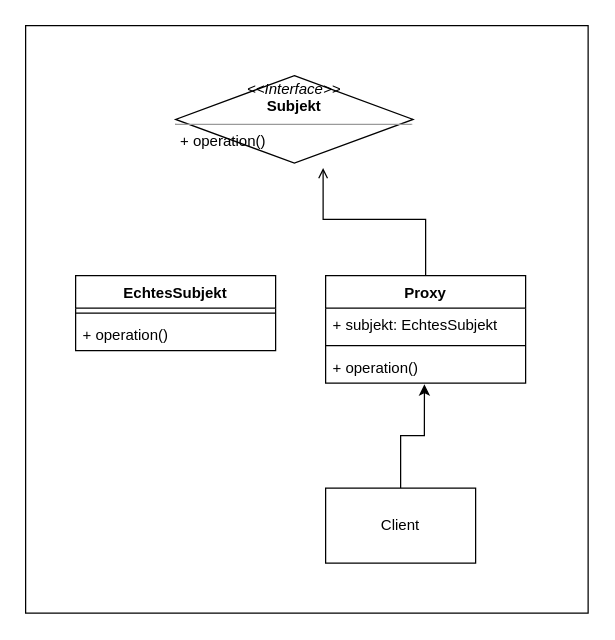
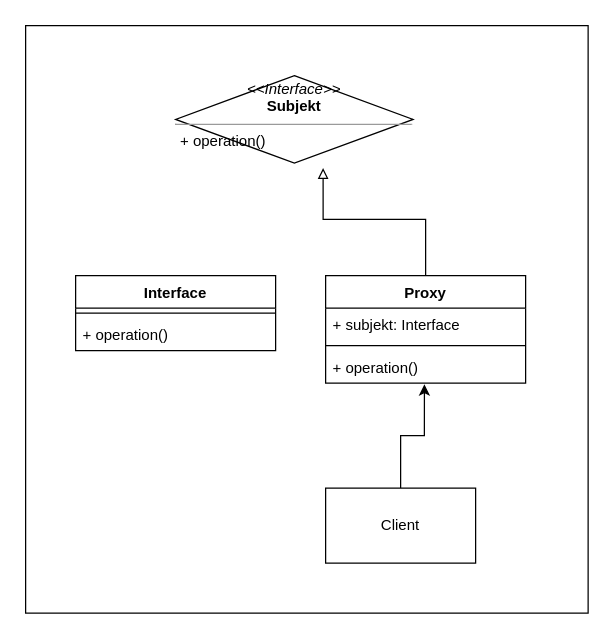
- <mxCell id="9" style="edgeStyle=orthogonalEdgeStyle;rounded=0;orthogonalLoop=1;jettySize=auto;html=1;entryX=0.621;entryY=1.057;entryDx=0;entryDy=0;entryPerimeter=0;endArrow=open;endFill=0;" edge="1" parent="1" source="10" target="5"><mxGeometry relative="1" as="geometry" /></mxCell>
+ <mxCell id="9" style="edgeStyle=orthogonalEdgeStyle;rounded=0;orthogonalLoop=1;jettySize=auto;html=1;entryX=0.621;entryY=1.057;entryDx=0;entryDy=0;entryPerimeter=0;endArrow=block;endFill=0;" edge="1" parent="1" source="10" target="5"><mxGeometry relative="1" as="geometry" /></mxCell>
- <mxCell id="6" value="EchtesSubjekt" style="swimlane;fontStyle=1;align=center;verticalAlign=top;childLayout=stackLayout;horizontal=1;startSize=26;horizontalStack=0;resizeParent=1;resizeParentMax=0;resizeLast=0;collapsible=1;marginBottom=0;" vertex="1" parent="1"><mxGeometry x="60" y="220" width="160" height="60" as="geometry" /></mxCell>
+ <mxCell id="6" value="Interface" style="swimlane;fontStyle=1;align=center;verticalAlign=top;childLayout=stackLayout;horizontal=1;startSize=26;horizontalStack=0;resizeParent=1;resizeParentMax=0;resizeLast=0;collapsible=1;marginBottom=0;" vertex="1" parent="1"><mxGeometry x="60" y="220" width="160" height="60" as="geometry" /></mxCell>
- <mxCell id="11" value="+ subjekt: EchtesSubjekt" style="text;strokeColor=none;fillColor=none;align=left;verticalAlign=top;spacingLeft=4;spacingRight=4;overflow=hidden;rotatable=0;points=[[0,0.5],[1,0.5]];portConstraint=eastwest;" vertex="1" parent="10"><mxGeometry y="26" width="160" height="26" as="geometry" /></mxCell>
+ <mxCell id="11" value="+ subjekt: Interface" style="text;strokeColor=none;fillColor=none;align=left;verticalAlign=top;spacingLeft=4;spacingRight=4;overflow=hidden;rotatable=0;points=[[0,0.5],[1,0.5]];portConstraint=eastwest;" vertex="1" parent="10"><mxGeometry y="26" width="160" height="26" as="geometry" /></mxCell>
